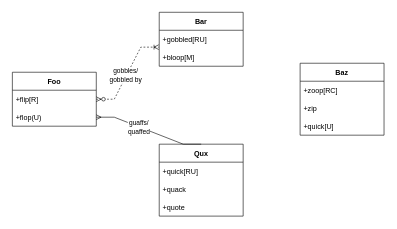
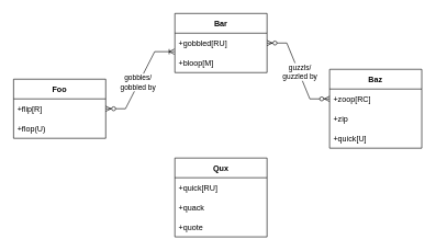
- <mxCell id="16" value="" style="edgeStyle=entityRelationEdgeStyle;fontSize=12;html=1;endArrow=ERoneToMany;startArrow=ERzeroToMany;rounded=0;exitX=1;exitY=0.5;exitDx=0;exitDy=0;entryX=-0.005;entryY=-0.062;entryDx=0;entryDy=0;entryPerimeter=0;dashed=1;" parent="1" source="3" target="7" edge="1"><mxGeometry width="100" height="100" relative="1" as="geometry"><mxPoint x="220" y="380" as="sourcePoint" /><mxPoint x="320" y="280" as="targetPoint" /></mxGeometry></mxCell>
+ <mxCell id="16" value="" style="edgeStyle=entityRelationEdgeStyle;fontSize=12;html=1;endArrow=ERoneToMany;startArrow=ERzeroToMany;rounded=0;exitX=1;exitY=0.5;exitDx=0;exitDy=0;entryX=-0.005;entryY=-0.062;entryDx=0;entryDy=0;entryPerimeter=0;" parent="1" source="3" target="7" edge="1"><mxGeometry width="100" height="100" relative="1" as="geometry"><mxPoint x="220" y="380" as="sourcePoint" /><mxPoint x="320" y="280" as="targetPoint" /></mxGeometry></mxCell>
+ <mxCell id="20" value="" style="edgeStyle=entityRelationEdgeStyle;fontSize=12;html=1;endArrow=ERzeroToMany;endFill=1;startArrow=ERzeroToMany;rounded=0;exitX=0;exitY=0.5;exitDx=0;exitDy=0;entryX=1;entryY=0.5;entryDx=0;entryDy=0;" parent="1" source="9" target="6" edge="1"><mxGeometry width="100" height="100" relative="1" as="geometry"><mxPoint x="420" y="170" as="sourcePoint" /><mxPoint x="520" y="70" as="targetPoint" /></mxGeometry></mxCell>
+ <mxCell id="21" value="guzzls/&lt;br&gt;guzzled by" style="edgeLabel;html=1;align=center;verticalAlign=middle;resizable=0;points=[];" parent="20" vertex="1" connectable="0"><mxGeometry x="-0.028" y="-1" relative="1" as="geometry"><mxPoint as="offset" /></mxGeometry></mxCell>
- <mxCell id="18" value="" style="edgeStyle=entityRelationEdgeStyle;fontSize=12;html=1;endArrow=ERmany;rounded=0;exitX=0.5;exitY=0;exitDx=0;exitDy=0;" parent="1" source="12" target="4" edge="1"><mxGeometry width="100" height="100" relative="1" as="geometry"><mxPoint x="240" y="200" as="sourcePoint" /><mxPoint x="340" y="100" as="targetPoint" /></mxGeometry></mxCell>
- <mxCell id="19" value="guaffs/&lt;br&gt;quaffed" style="edgeLabel;html=1;align=center;verticalAlign=middle;resizable=0;points=[];" parent="18" vertex="1" connectable="0"><mxGeometry x="0.203" y="1" relative="1" as="geometry"><mxPoint as="offset" /></mxGeometry></mxCell>
